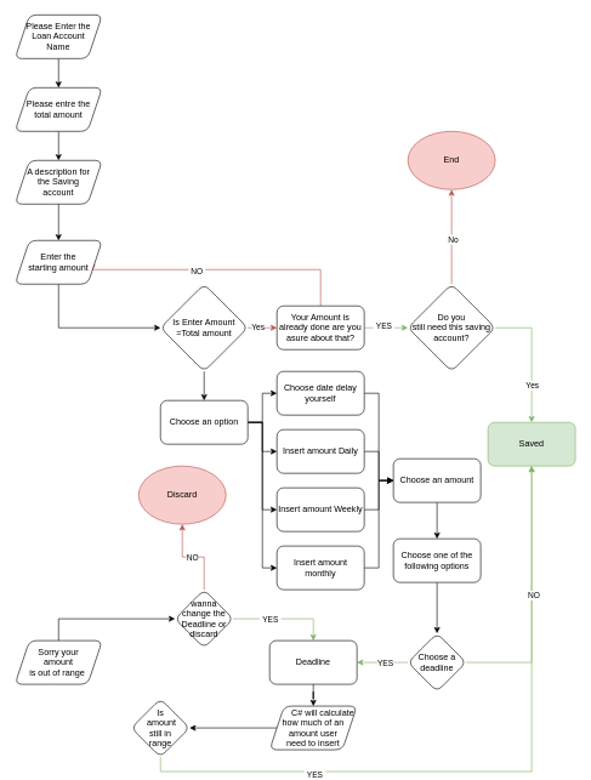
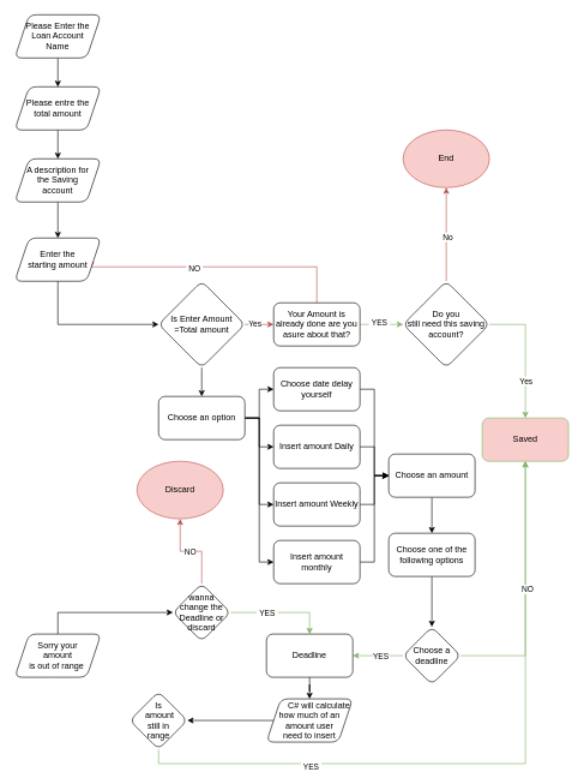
- <mxCell id="17" value="Saved" style="whiteSpace=wrap;html=1;rounded=1;fillColor=#d5e8d4;strokeColor=#82b366;" parent="1" vertex="1"><mxGeometry x="670" y="580" width="120" height="60" as="geometry" /></mxCell>
+ <mxCell id="17" value="Saved" style="whiteSpace=wrap;html=1;rounded=1;fillColor=#f8cecc;strokeColor=#82b366;" parent="1" vertex="1"><mxGeometry x="670" y="580" width="120" height="60" as="geometry" /></mxCell>
